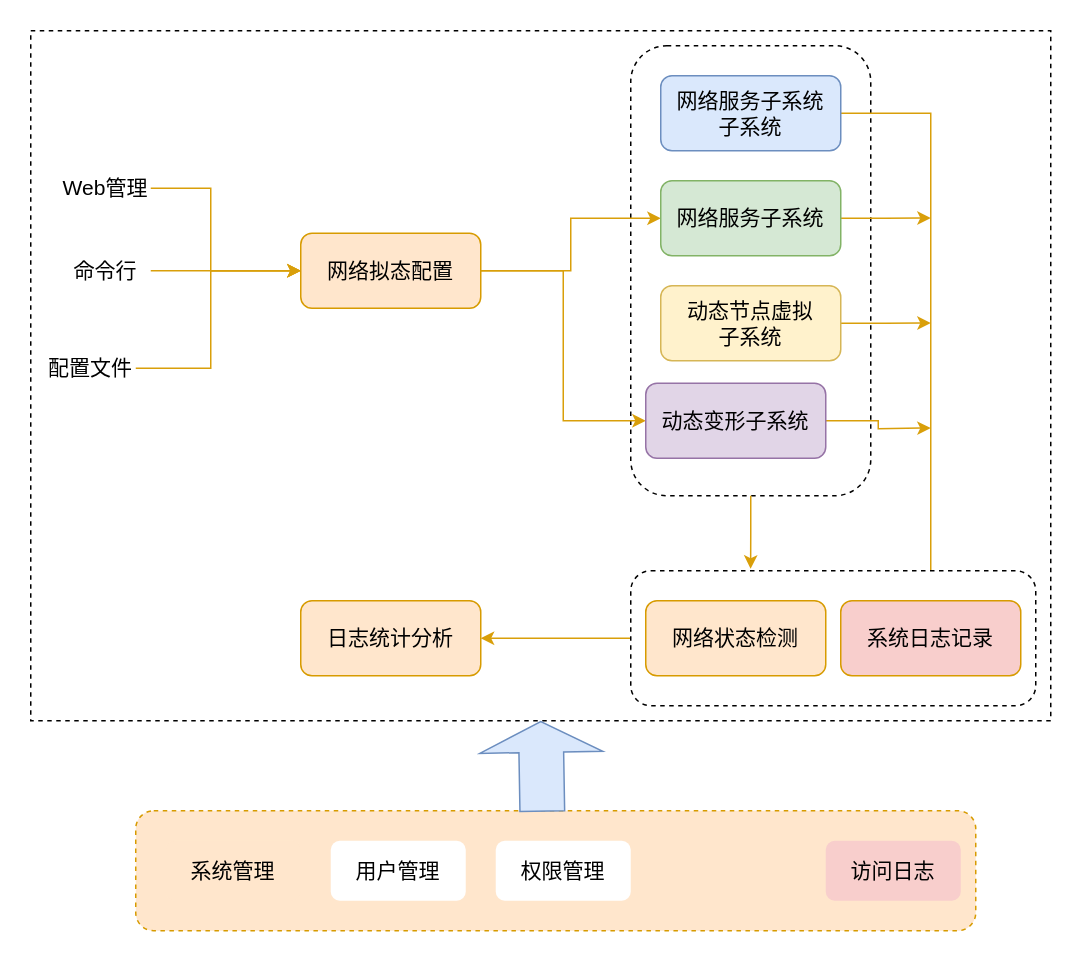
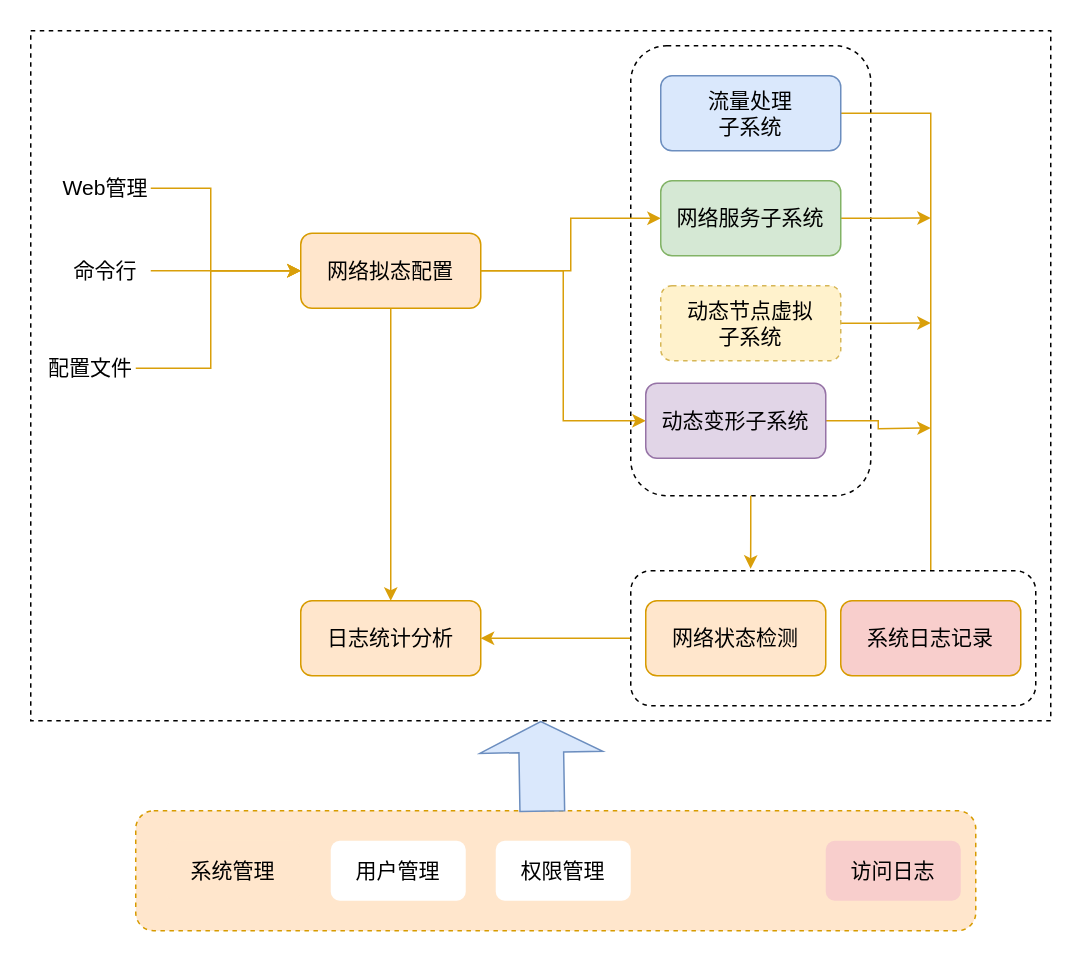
- <mxCell id="10" value="&lt;font style=&quot;font-size: 14px;&quot;&gt;网络服务子系统&lt;br&gt;子系统&lt;br&gt;&lt;/font&gt;" style="rounded=1;whiteSpace=wrap;html=1;fillColor=#dae8fc;strokeColor=#6c8ebf;" vertex="1" parent="1"><mxGeometry x="440" y="50" width="120" height="50" as="geometry" /></mxCell>
+ <mxCell id="10" value="&lt;font style=&quot;font-size: 14px;&quot;&gt;流量处理&lt;br&gt;子系统&lt;br&gt;&lt;/font&gt;" style="rounded=1;whiteSpace=wrap;html=1;fillColor=#dae8fc;strokeColor=#6c8ebf;" vertex="1" parent="1"><mxGeometry x="440" y="50" width="120" height="50" as="geometry" /></mxCell>
- <mxCell id="14" value="&lt;font style=&quot;font-size: 14px;&quot;&gt;动态节点虚拟&lt;br&gt;子系统&lt;br&gt;&lt;/font&gt;" style="rounded=1;whiteSpace=wrap;html=1;fillColor=#fff2cc;strokeColor=#d6b656;" vertex="1" parent="1"><mxGeometry x="440" y="190" width="120" height="50" as="geometry" /></mxCell>
+ <mxCell id="14" value="&lt;font style=&quot;font-size: 14px;&quot;&gt;动态节点虚拟&lt;br&gt;子系统&lt;br&gt;&lt;/font&gt;" style="rounded=1;whiteSpace=wrap;html=1;fillColor=#fff2cc;strokeColor=#d6b656;dashed=1;" vertex="1" parent="1"><mxGeometry x="440" y="190" width="120" height="50" as="geometry" /></mxCell>
+ <mxCell id="4" style="edgeStyle=orthogonalEdgeStyle;rounded=0;orthogonalLoop=1;jettySize=auto;html=1;exitX=0.5;exitY=1;exitDx=0;exitDy=0;strokeColor=#d99f0a;fontSize=14;" edge="1" parent="1" source="7" target="21"><mxGeometry relative="1" as="geometry" /></mxCell>
